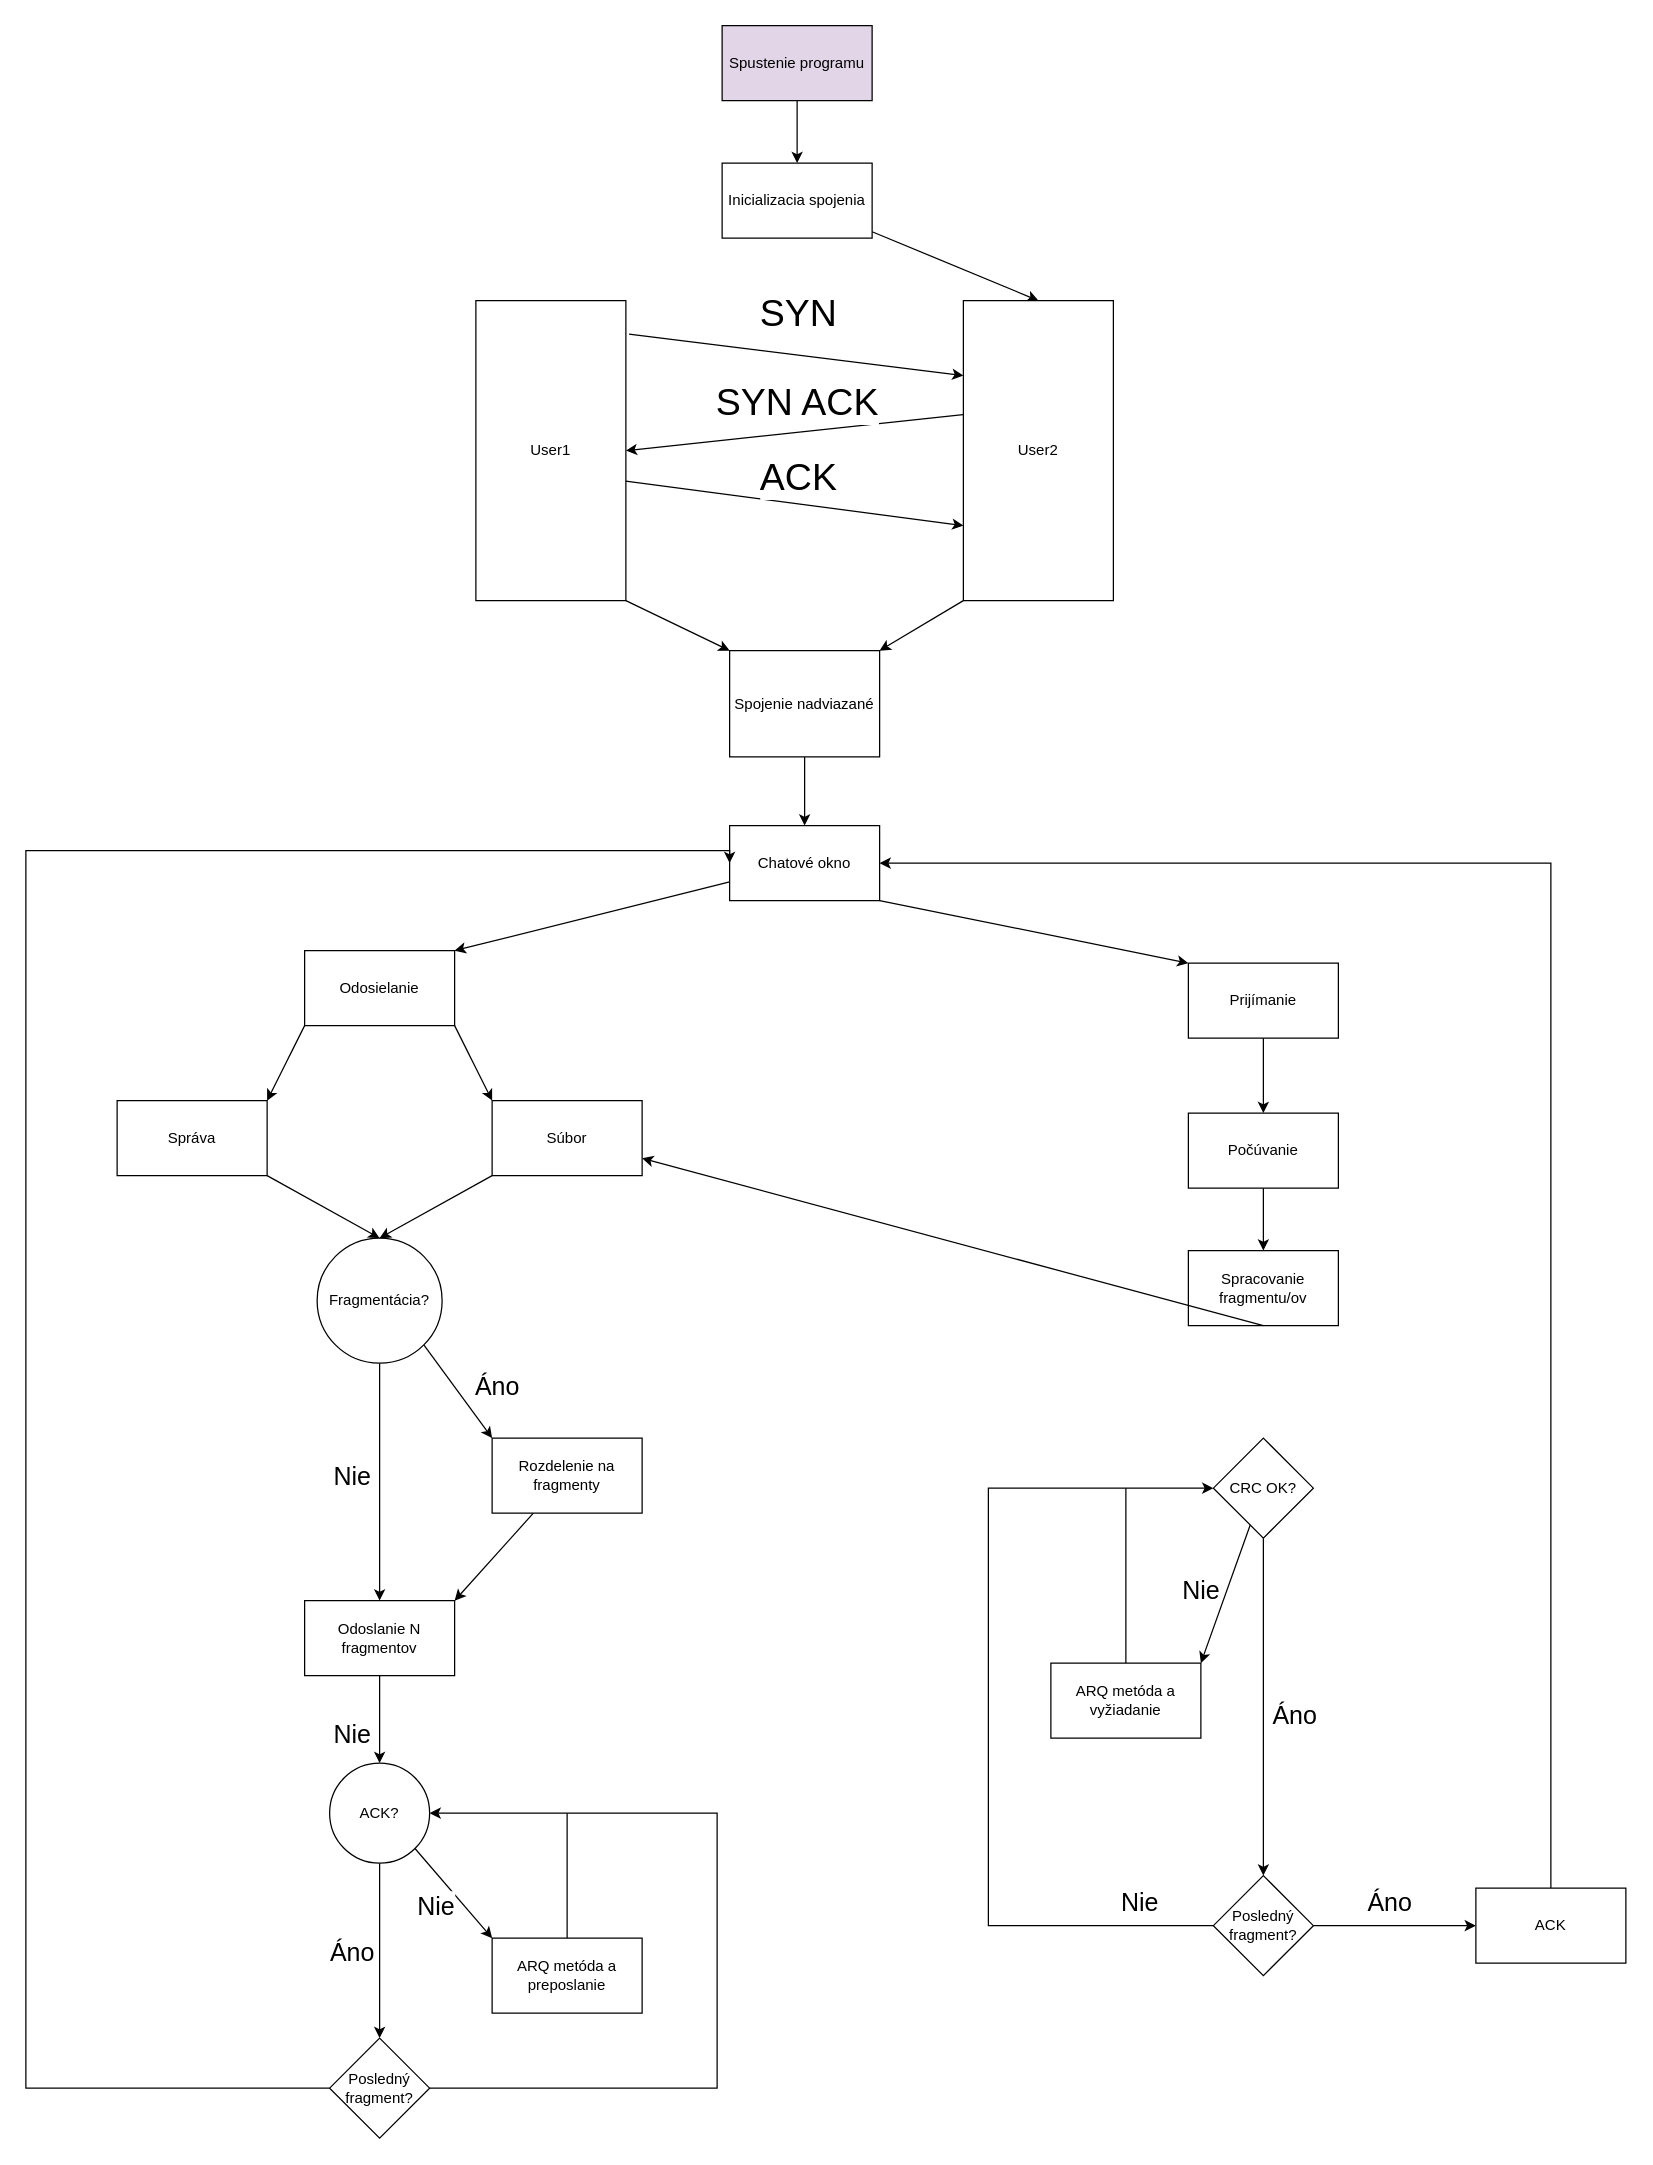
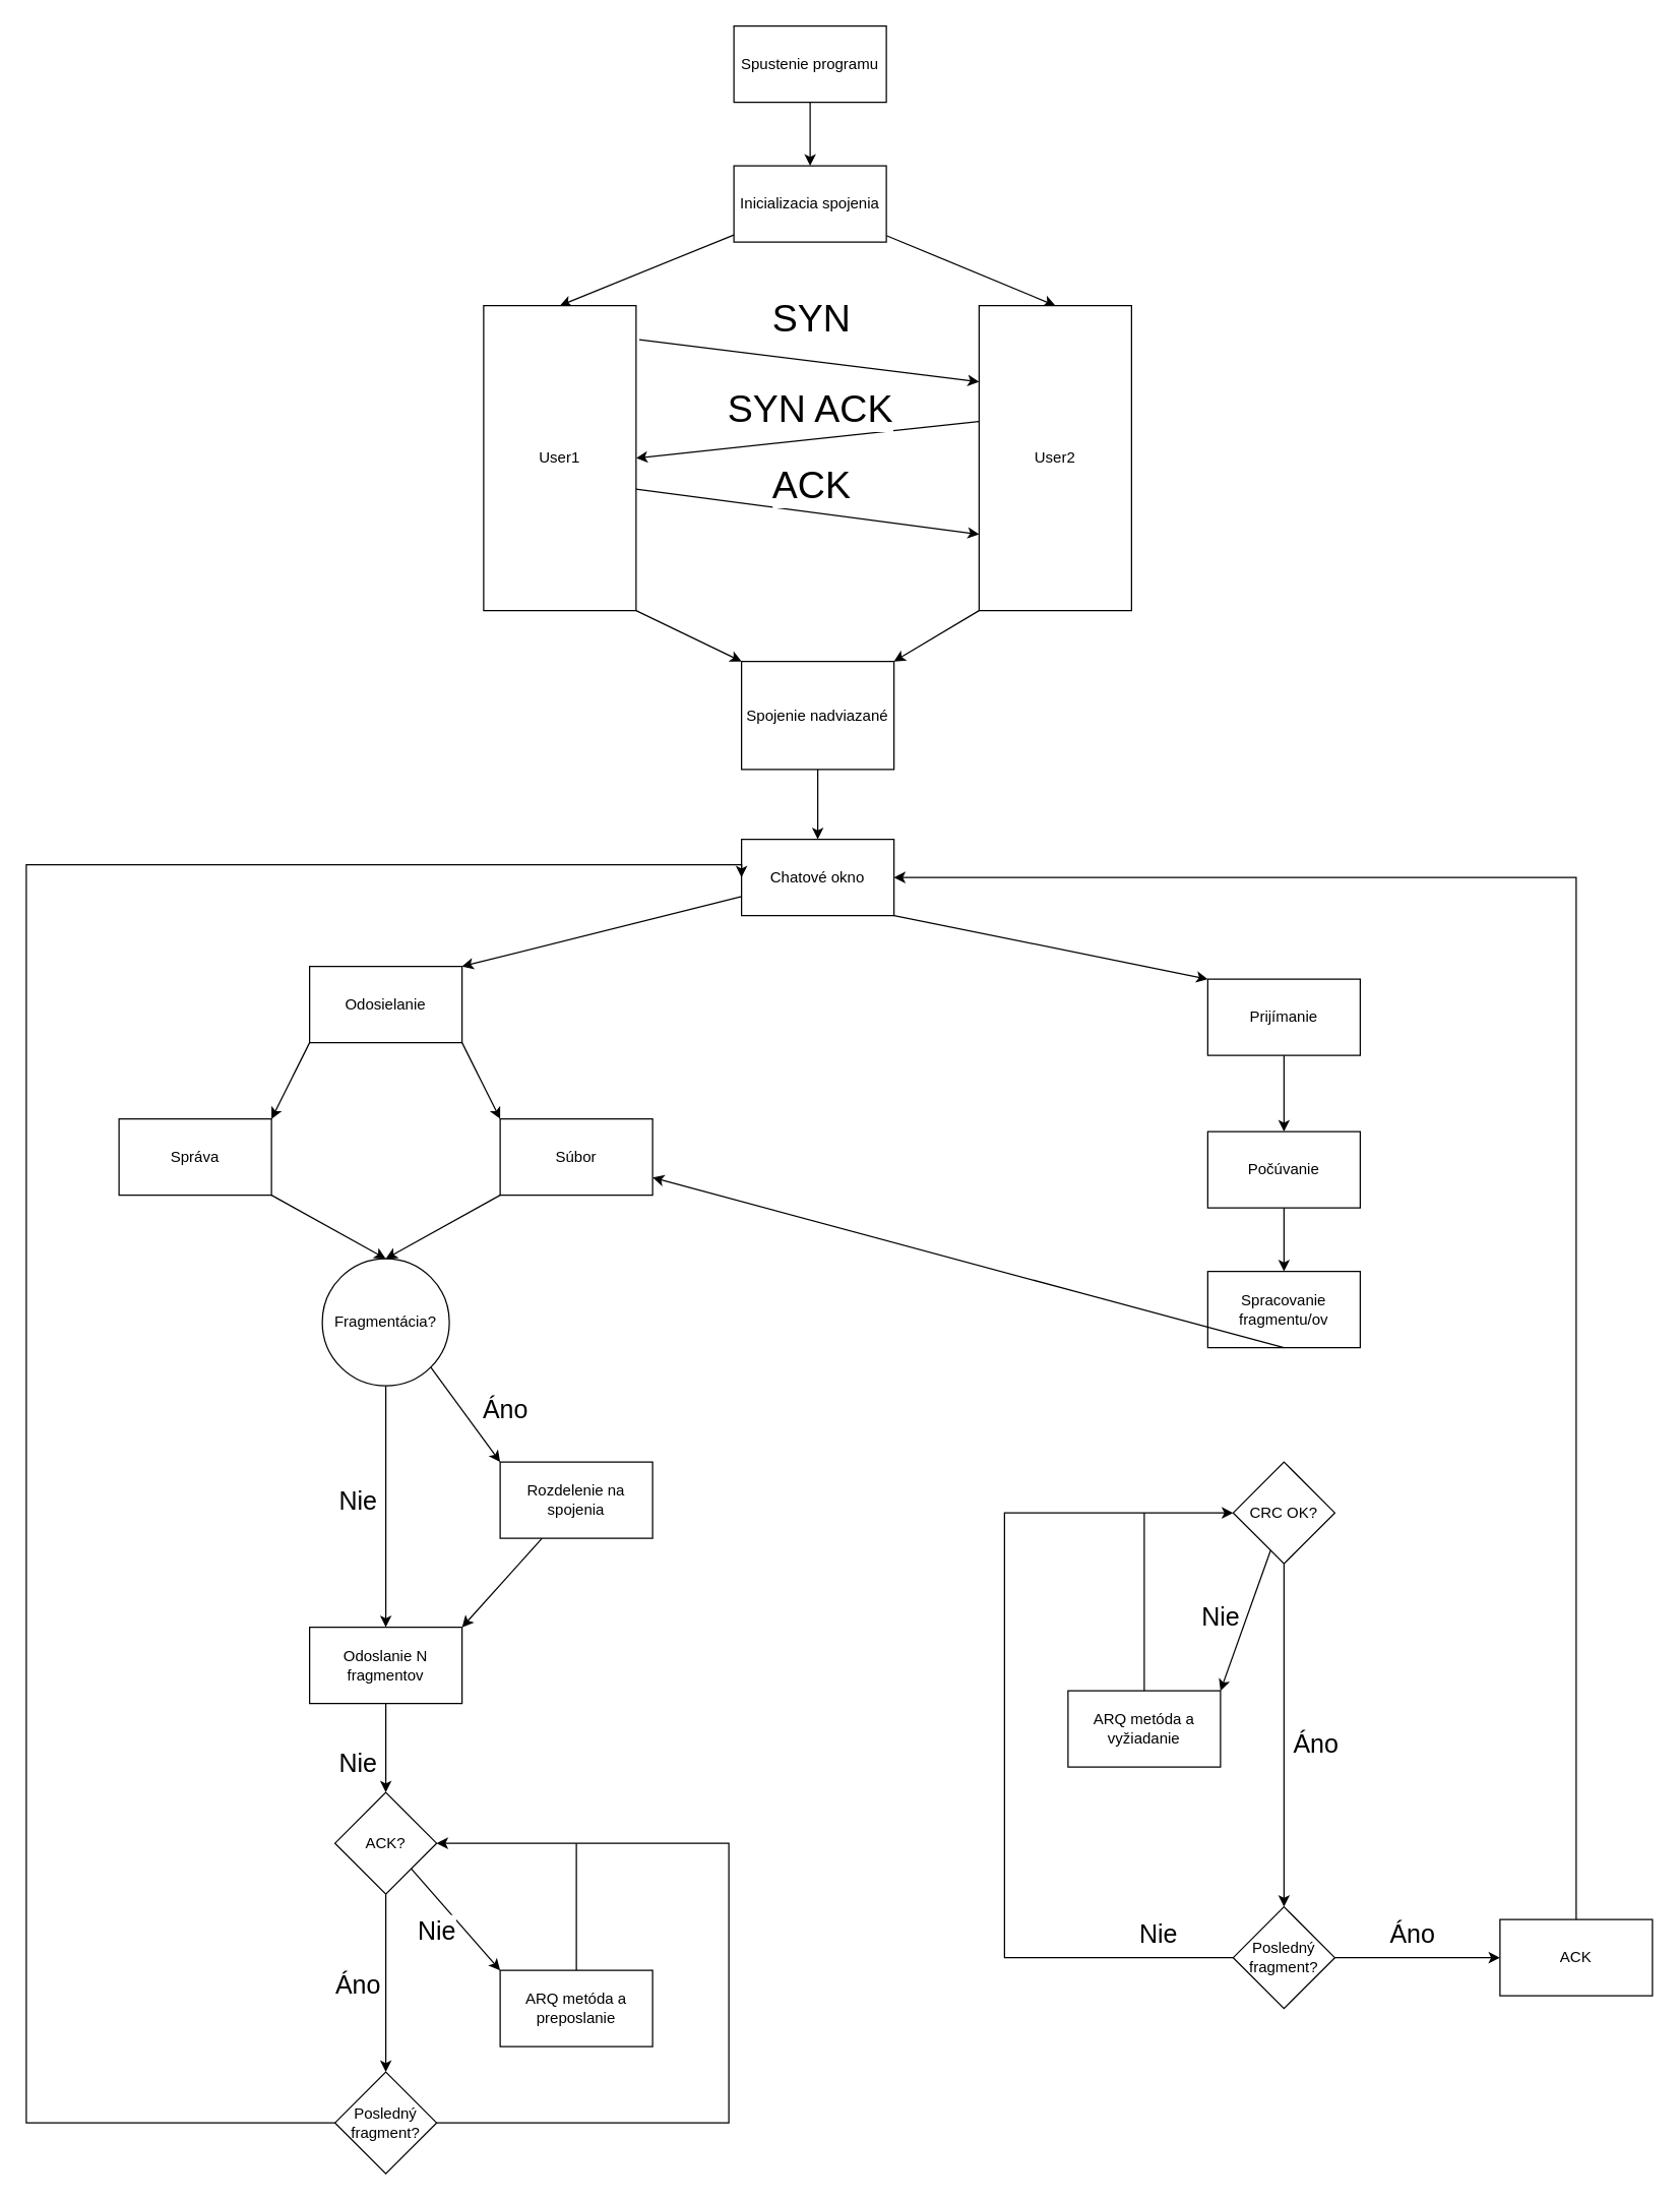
- <mxCell id="3" value="Spustenie programu" style="rounded=0;whiteSpace=wrap;html=1;arcSize=12;fillColor=#e1d5e7;" parent="1" vertex="1"><mxGeometry x="577" y="20" width="120" height="60" as="geometry" /></mxCell>
+ <mxCell id="3" value="Spustenie programu" style="rounded=0;whiteSpace=wrap;html=1;arcSize=12;" parent="1" vertex="1"><mxGeometry x="577" y="20" width="120" height="60" as="geometry" /></mxCell>
+ <mxCell id="4" style="rounded=0;orthogonalLoop=1;jettySize=auto;html=1;entryX=0.5;entryY=0;entryDx=0;entryDy=0;" edge="1" parent="1" source="6" target="41"><mxGeometry relative="1" as="geometry"><mxPoint x="463" y="230" as="targetPoint" /></mxGeometry></mxCell>
- <mxCell id="19" value="Rozdelenie na fragmenty" style="rounded=0;whiteSpace=wrap;html=1;arcSize=12;" vertex="1" parent="1"><mxGeometry x="393" y="1150" width="120" height="60" as="geometry" /></mxCell>
+ <mxCell id="19" value="Rozdelenie na spojenia" style="rounded=0;whiteSpace=wrap;html=1;arcSize=12;" vertex="1" parent="1"><mxGeometry x="393" y="1150" width="120" height="60" as="geometry" /></mxCell>
- <mxCell id="23" value="ACK?" style="ellipse;whiteSpace=wrap;html=1;" vertex="1" parent="1"><mxGeometry x="263" y="1410" width="80" height="80" as="geometry" /></mxCell>
+ <mxCell id="23" value="ACK?" style="rhombus;whiteSpace=wrap;html=1;" vertex="1" parent="1"><mxGeometry x="263" y="1410" width="80" height="80" as="geometry" /></mxCell>
